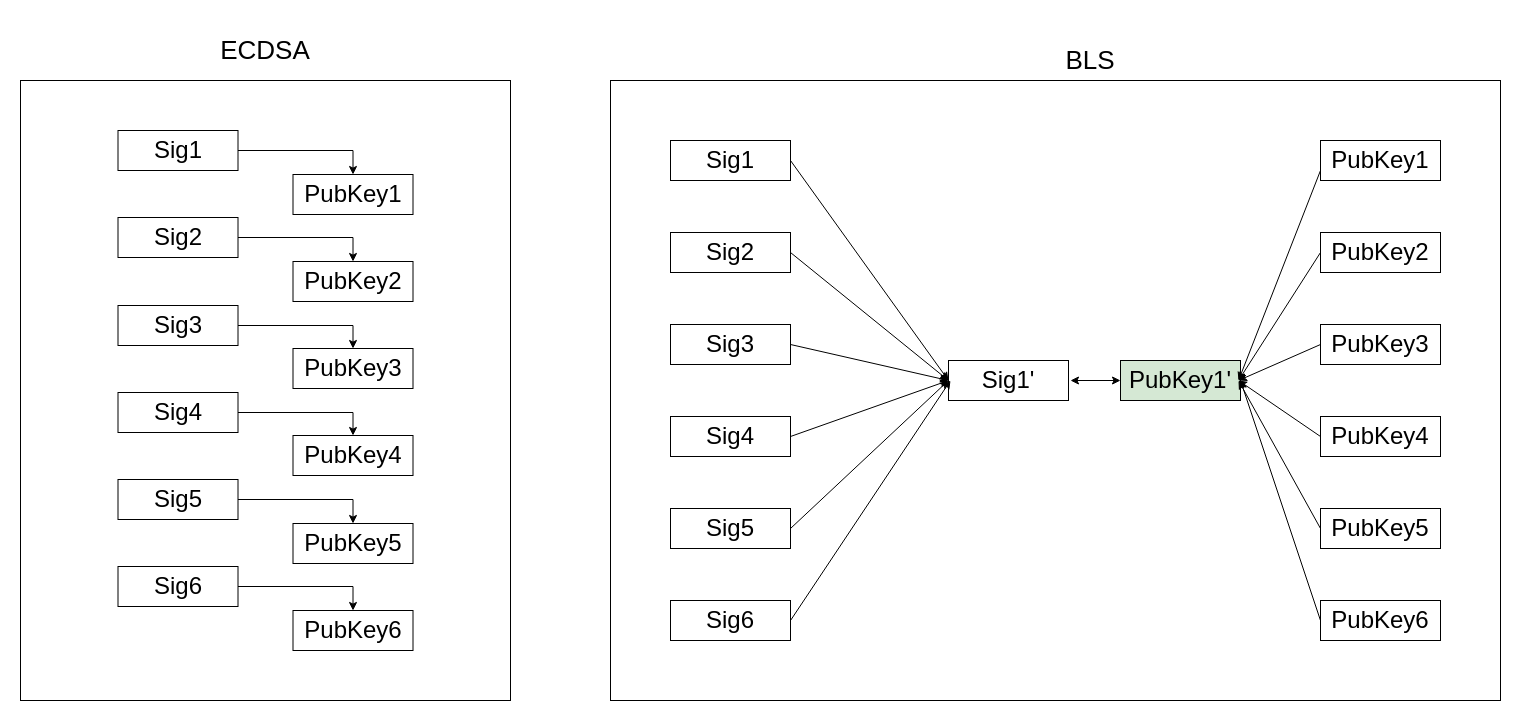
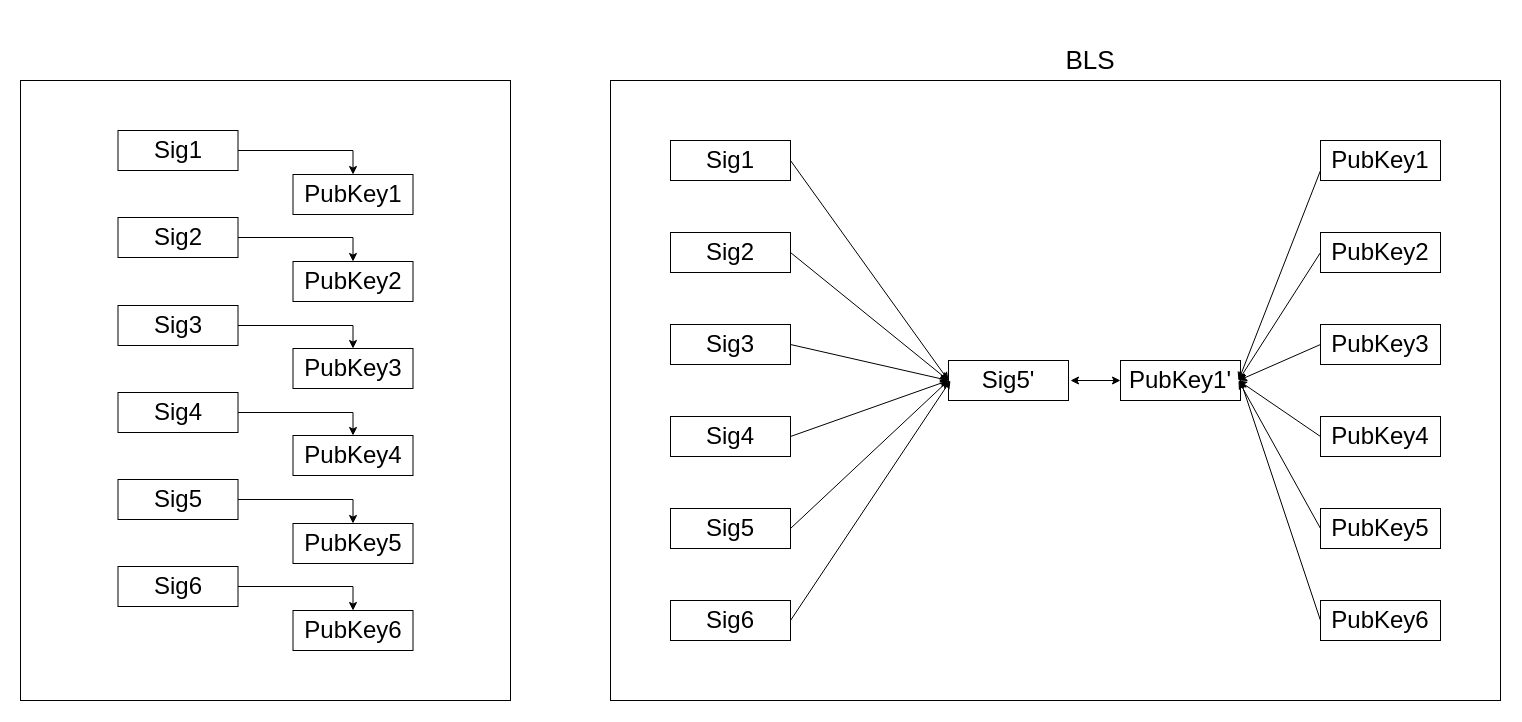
- <mxCell id="16" value="&lt;font style=&quot;font-size: 26px&quot;&gt;ECDSA&lt;/font&gt;" style="rounded=0;whiteSpace=wrap;html=1;fillColor=none;strokeColor=none;" vertex="1" parent="1"><mxGeometry x="205" y="20" width="120" height="60" as="geometry" /></mxCell>
- <mxCell id="20" value="&lt;font size=&quot;5&quot;&gt;Sig1'&lt;/font&gt;" style="rounded=0;whiteSpace=wrap;html=1;" vertex="1" parent="1"><mxGeometry x="948" y="360" width="120" height="40" as="geometry" /></mxCell>
+ <mxCell id="20" value="&lt;font size=&quot;5&quot;&gt;Sig5'&lt;/font&gt;" style="rounded=0;whiteSpace=wrap;html=1;" vertex="1" parent="1"><mxGeometry x="948" y="360" width="120" height="40" as="geometry" /></mxCell>
- <mxCell id="43" value="&lt;font size=&quot;5&quot;&gt;PubKey1'&lt;/font&gt;" style="rounded=0;whiteSpace=wrap;html=1;fillColor=#d5e8d4;" vertex="1" parent="1"><mxGeometry x="1120" y="360" width="120" height="40" as="geometry" /></mxCell>
+ <mxCell id="43" value="&lt;font size=&quot;5&quot;&gt;PubKey1'&lt;/font&gt;" style="rounded=0;whiteSpace=wrap;html=1;" vertex="1" parent="1"><mxGeometry x="1120" y="360" width="120" height="40" as="geometry" /></mxCell>
